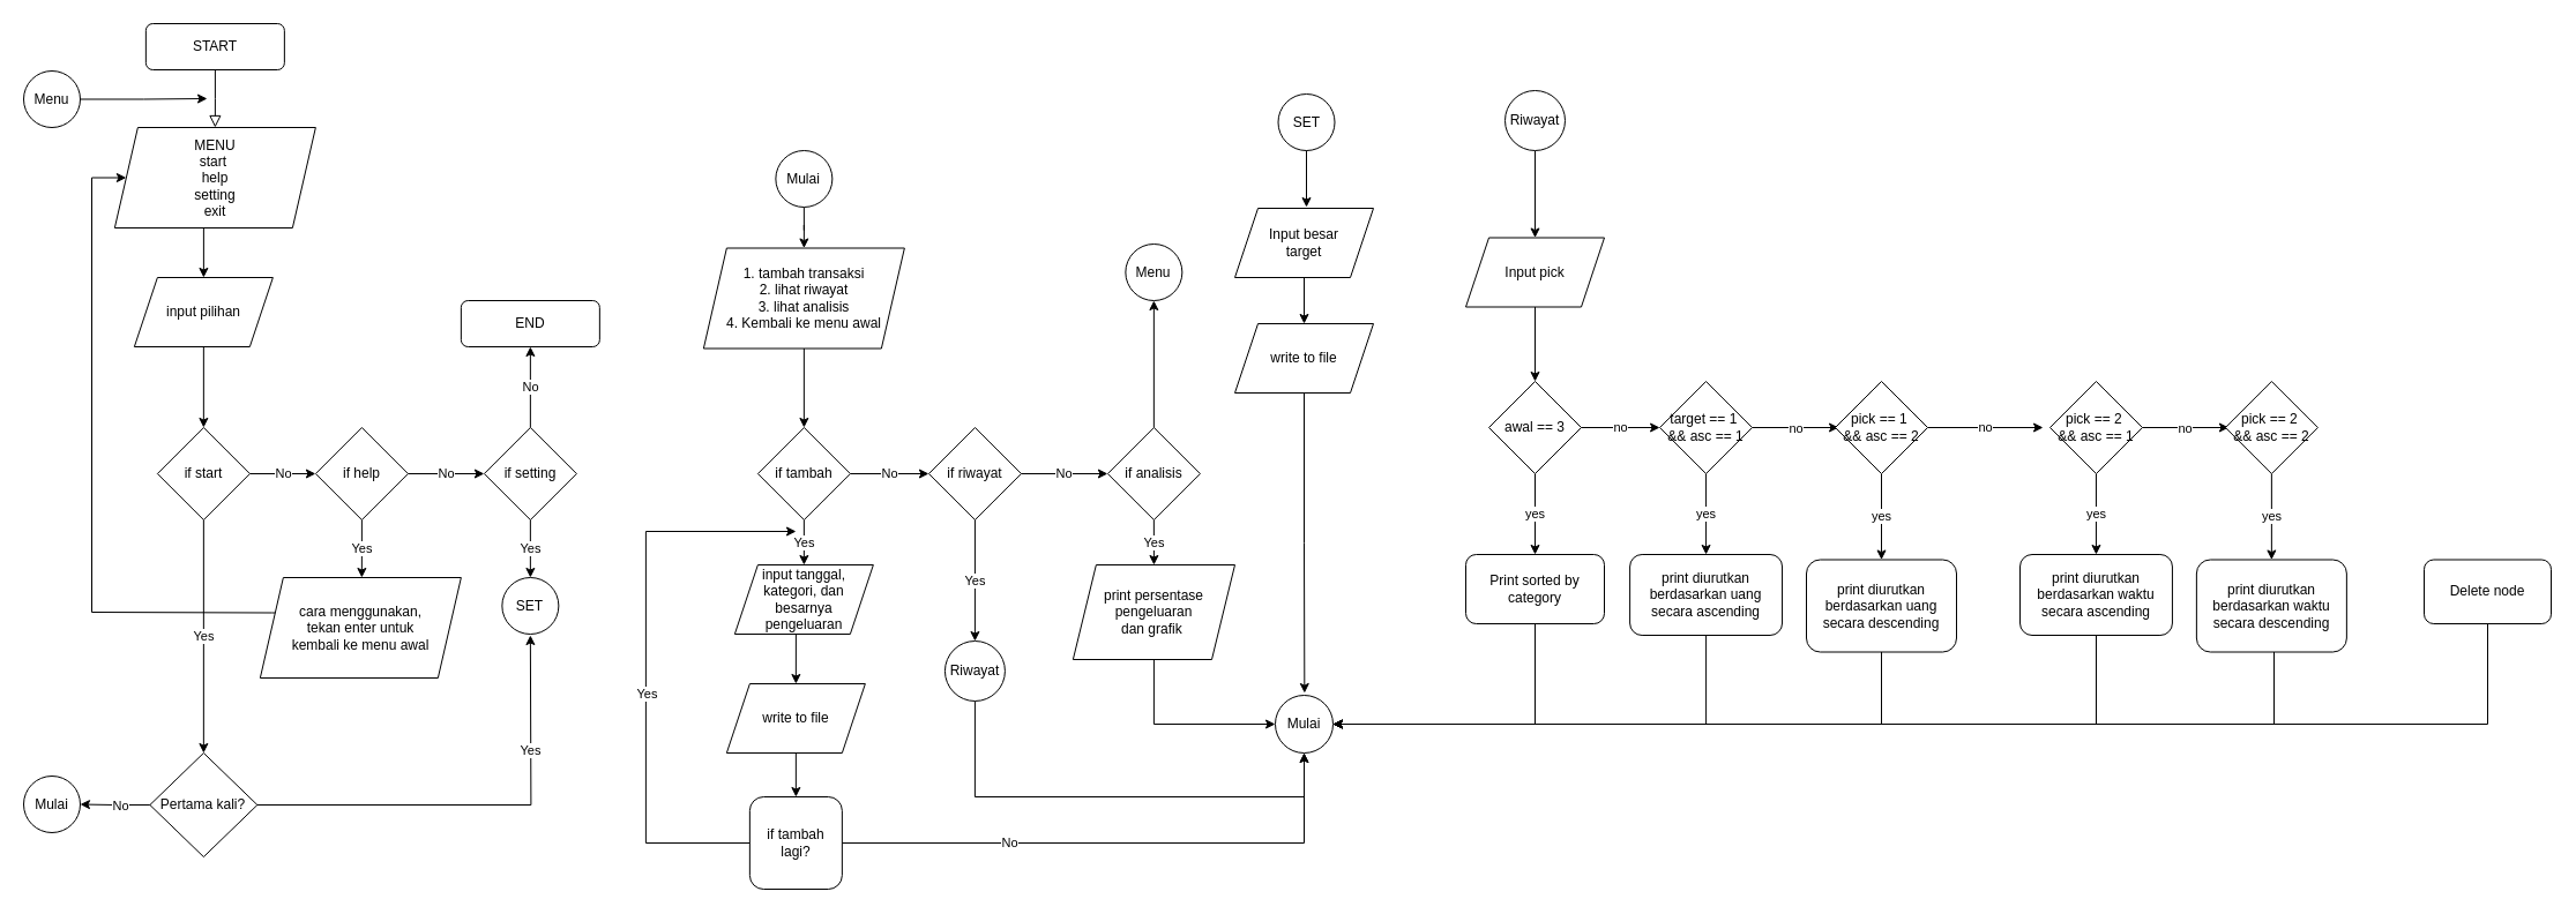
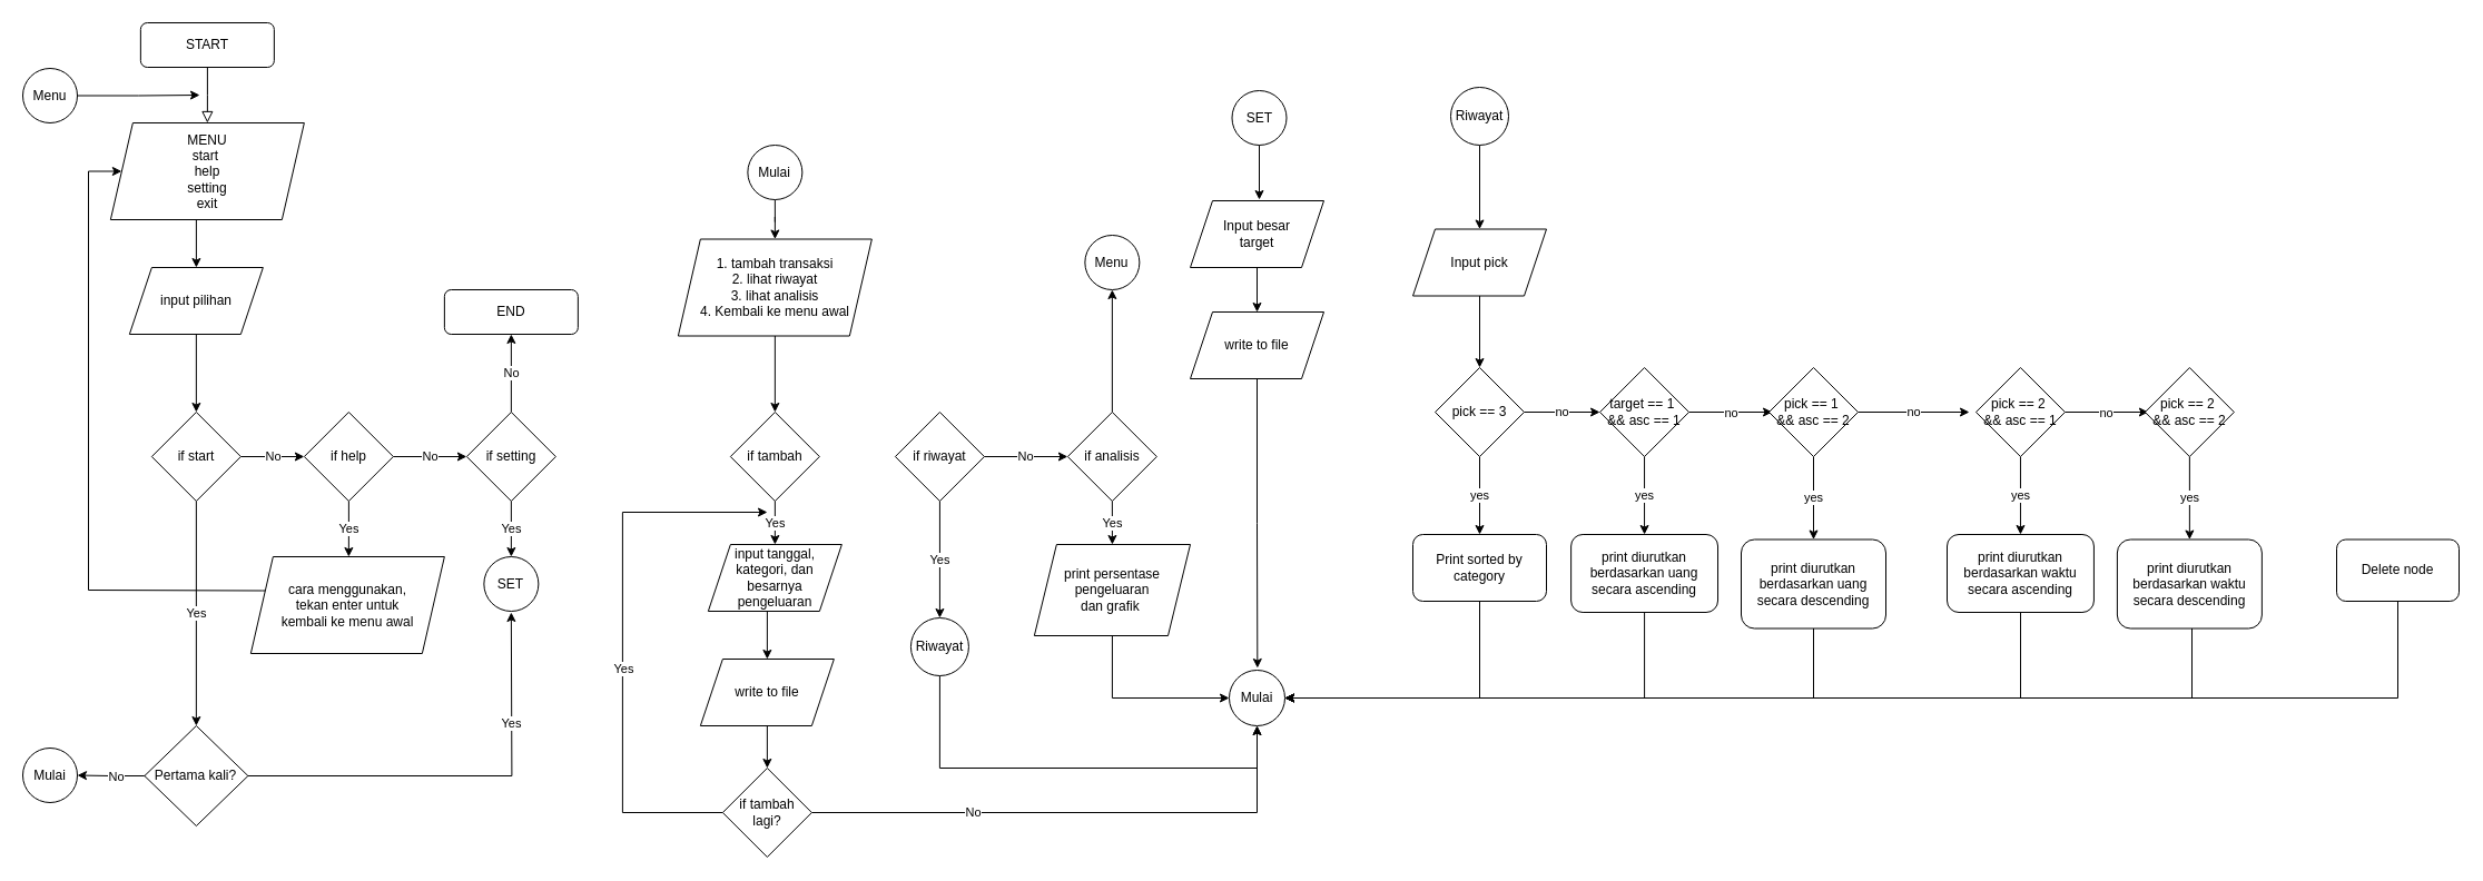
- <mxCell id="66" value="awal == 3" style="rhombus;whiteSpace=wrap;html=1;" vertex="1" parent="1"><mxGeometry x="1289" y="330" width="80" height="80" as="geometry" /></mxCell>
+ <mxCell id="66" value="pick == 3" style="rhombus;whiteSpace=wrap;html=1;" vertex="1" parent="1"><mxGeometry x="1289" y="330" width="80" height="80" as="geometry" /></mxCell>
- <mxCell id="28" value="No" style="edgeStyle=orthogonalEdgeStyle;rounded=0;orthogonalLoop=1;jettySize=auto;html=1;entryX=0;entryY=0.5;entryDx=0;entryDy=0;" parent="1" source="30" target="35" edge="1"><mxGeometry relative="1" as="geometry"><mxPoint x="778.86" y="410" as="targetPoint" /></mxGeometry></mxCell>
- <mxCell id="47" value="if tambah lagi?" style="whiteSpace=wrap;html=1;rounded=1;" parent="1" vertex="1"><mxGeometry x="648.86" y="690" width="80" height="80" as="geometry" /></mxCell>
+ <mxCell id="47" value="if tambah lagi?" style="rhombus;whiteSpace=wrap;html=1;" parent="1" vertex="1"><mxGeometry x="648.86" y="690" width="80" height="80" as="geometry" /></mxCell>
